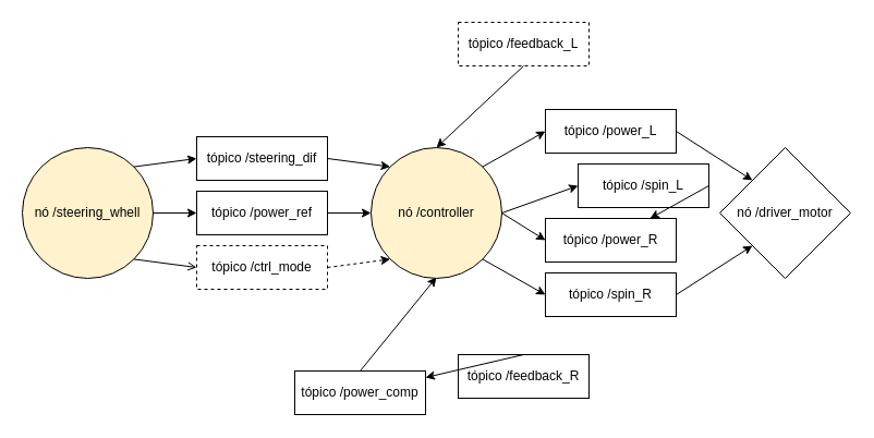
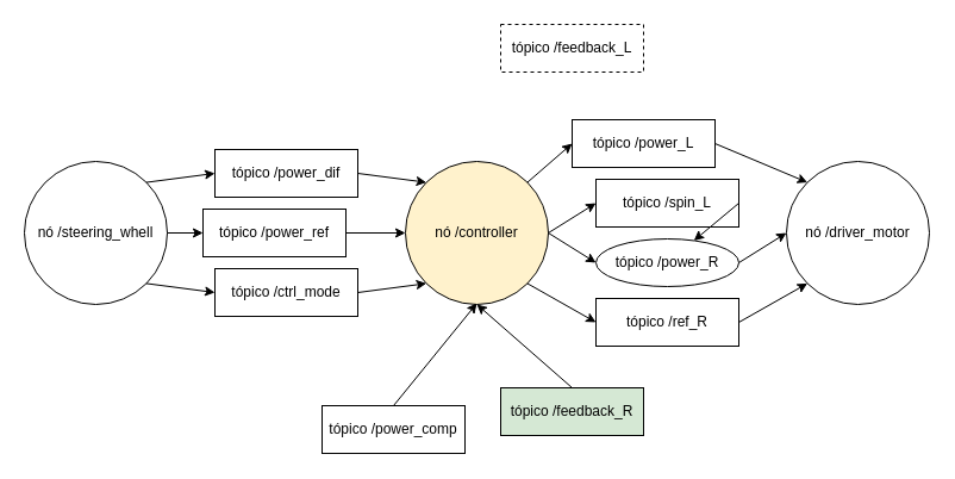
- <mxCell id="31" value="" style="endArrow=classic;html=1;entryX=0.5;entryY=0;entryDx=0;entryDy=0;exitX=0.5;exitY=1;exitDx=0;exitDy=0;" edge="1" parent="1" source="30" target="3"><mxGeometry width="50" height="50" relative="1" as="geometry"><mxPoint x="20" y="440" as="sourcePoint" /><mxPoint x="70" y="390" as="targetPoint" /></mxGeometry></mxCell>
- <mxCell id="8" value="tópico /power_L" style="rounded=0;whiteSpace=wrap;html=1;" vertex="1" parent="1"><mxGeometry x="500" y="100" width="120" height="40" as="geometry" /></mxCell>
+ <mxCell id="8" value="tópico /power_L" style="rounded=0;whiteSpace=wrap;html=1;" vertex="1" parent="1"><mxGeometry x="480" y="100" width="120" height="40" as="geometry" /></mxCell>
- <mxCell id="6" value="tópico /steering_dif" style="rounded=0;whiteSpace=wrap;html=1;" vertex="1" parent="1"><mxGeometry x="180" y="125" width="120" height="40" as="geometry" /></mxCell>
+ <mxCell id="6" value="tópico /power_dif" style="rounded=0;whiteSpace=wrap;html=1;" vertex="1" parent="1"><mxGeometry x="180" y="125" width="120" height="40" as="geometry" /></mxCell>
- <mxCell id="9" value="tópico /spin_L" style="rounded=0;whiteSpace=wrap;html=1;" vertex="1" parent="1"><mxGeometry x="530" y="150" width="120" height="40" as="geometry" /></mxCell>
+ <mxCell id="9" value="tópico /spin_L" style="rounded=0;whiteSpace=wrap;html=1;" vertex="1" parent="1"><mxGeometry x="500" y="150" width="120" height="40" as="geometry" /></mxCell>
- <mxCell id="2" value="nó /steering_whell" style="ellipse;whiteSpace=wrap;html=1;aspect=fixed;fillColor=#fff2cc;" vertex="1" parent="1"><mxGeometry x="20" y="135" width="120" height="120" as="geometry" /></mxCell>
+ <mxCell id="2" value="nó /steering_whell" style="ellipse;whiteSpace=wrap;html=1;aspect=fixed;" vertex="1" parent="1"><mxGeometry x="20" y="135" width="120" height="120" as="geometry" /></mxCell>
- <mxCell id="5" value="tópico /power_ref" style="rounded=0;whiteSpace=wrap;html=1;" vertex="1" parent="1"><mxGeometry x="180" y="175" width="120" height="40" as="geometry" /></mxCell>
+ <mxCell id="5" value="tópico /power_ref" style="rounded=0;whiteSpace=wrap;html=1;" vertex="1" parent="1"><mxGeometry x="170" y="175" width="120" height="40" as="geometry" /></mxCell>
- <mxCell id="4" value="nó /driver_motor" style="rhombus;whiteSpace=wrap;html=1;aspect=fixed;" vertex="1" parent="1"><mxGeometry x="660" y="135" width="120" height="120" as="geometry" /></mxCell>
+ <mxCell id="4" value="nó /driver_motor" style="ellipse;whiteSpace=wrap;html=1;aspect=fixed;" vertex="1" parent="1"><mxGeometry x="660" y="135" width="120" height="120" as="geometry" /></mxCell>
+ <mxCell id="24" value="" style="endArrow=classic;html=1;entryX=0;entryY=0.5;entryDx=0;entryDy=0;exitX=1;exitY=0.5;exitDx=0;exitDy=0;" edge="1" parent="1" source="10" target="4"><mxGeometry width="50" height="50" relative="1" as="geometry"><mxPoint x="20" y="365" as="sourcePoint" /><mxPoint x="70" y="315" as="targetPoint" /></mxGeometry></mxCell>
- <mxCell id="10" value="tópico /power_R" style="rounded=0;whiteSpace=wrap;html=1;" vertex="1" parent="1"><mxGeometry x="500" y="200" width="120" height="40" as="geometry" /></mxCell>
+ <mxCell id="10" value="tópico /power_R" style="ellipse;whiteSpace=wrap;html=1;" vertex="1" parent="1"><mxGeometry x="500" y="200" width="120" height="40" as="geometry" /></mxCell>
- <mxCell id="17" value="" style="endArrow=classic;html=1;entryX=0;entryY=1;entryDx=0;entryDy=0;exitX=1;exitY=0.5;exitDx=0;exitDy=0;dashed=1;" edge="1" parent="1" source="7" target="3"><mxGeometry width="50" height="50" relative="1" as="geometry"><mxPoint x="20" y="355" as="sourcePoint" /><mxPoint x="70" y="305" as="targetPoint" /></mxGeometry></mxCell>
+ <mxCell id="17" value="" style="endArrow=classic;html=1;entryX=0;entryY=1;entryDx=0;entryDy=0;exitX=1;exitY=0.5;exitDx=0;exitDy=0;" edge="1" parent="1" source="7" target="3"><mxGeometry width="50" height="50" relative="1" as="geometry"><mxPoint x="20" y="355" as="sourcePoint" /><mxPoint x="70" y="305" as="targetPoint" /></mxGeometry></mxCell>
- <mxCell id="13" value="" style="endArrow=open;html=1;entryX=0;entryY=0.5;entryDx=0;entryDy=0;exitX=1;exitY=1;exitDx=0;exitDy=0;" edge="1" parent="1" source="2" target="7"><mxGeometry width="50" height="50" relative="1" as="geometry"><mxPoint x="20" y="355" as="sourcePoint" /><mxPoint x="70" y="305" as="targetPoint" /></mxGeometry></mxCell>
+ <mxCell id="13" value="" style="endArrow=classic;html=1;entryX=0;entryY=0.5;entryDx=0;entryDy=0;exitX=1;exitY=1;exitDx=0;exitDy=0;" edge="1" parent="1" source="2" target="7"><mxGeometry width="50" height="50" relative="1" as="geometry"><mxPoint x="20" y="355" as="sourcePoint" /><mxPoint x="70" y="305" as="targetPoint" /></mxGeometry></mxCell>
- <mxCell id="7" value="tópico /ctrl_mode" style="rounded=0;whiteSpace=wrap;html=1;dashed=1;" vertex="1" parent="1"><mxGeometry x="180" y="225" width="120" height="40" as="geometry" /></mxCell>
+ <mxCell id="7" value="tópico /ctrl_mode" style="rounded=0;whiteSpace=wrap;html=1;" vertex="1" parent="1"><mxGeometry x="180" y="225" width="120" height="40" as="geometry" /></mxCell>
- <mxCell id="11" value="tópico /spin_R" style="rounded=0;whiteSpace=wrap;html=1;" vertex="1" parent="1"><mxGeometry x="500" y="250" width="120" height="40" as="geometry" /></mxCell>
+ <mxCell id="11" value="tópico /ref_R" style="rounded=0;whiteSpace=wrap;html=1;" vertex="1" parent="1"><mxGeometry x="500" y="250" width="120" height="40" as="geometry" /></mxCell>
- <mxCell id="29" value="" style="endArrow=classic;html=1;exitX=0.5;exitY=0;exitDx=0;exitDy=0;" edge="1" parent="1" source="28" target="26"><mxGeometry width="50" height="50" relative="1" as="geometry"><mxPoint x="330" y="325" as="sourcePoint" /><mxPoint x="430" y="265" as="targetPoint" /></mxGeometry></mxCell>
+ <mxCell id="29" value="" style="endArrow=classic;html=1;exitX=0.5;exitY=0;exitDx=0;exitDy=0;entryX=0.5;entryY=1;entryDx=0;entryDy=0;" edge="1" parent="1" source="28" target="3"><mxGeometry width="50" height="50" relative="1" as="geometry"><mxPoint x="330" y="325" as="sourcePoint" /><mxPoint x="430" y="265" as="targetPoint" /></mxGeometry></mxCell>
- <mxCell id="28" value="tópico /feedback_R" style="rounded=0;whiteSpace=wrap;html=1;" vertex="1" parent="1"><mxGeometry x="420" y="325" width="120" height="40" as="geometry" /></mxCell>
+ <mxCell id="28" value="tópico /feedback_R" style="rounded=0;whiteSpace=wrap;html=1;fillColor=#d5e8d4;" vertex="1" parent="1"><mxGeometry x="420" y="325" width="120" height="40" as="geometry" /></mxCell>
